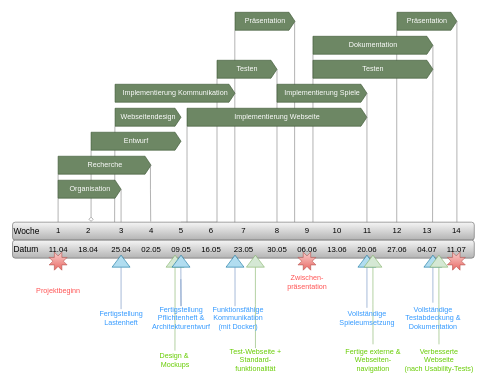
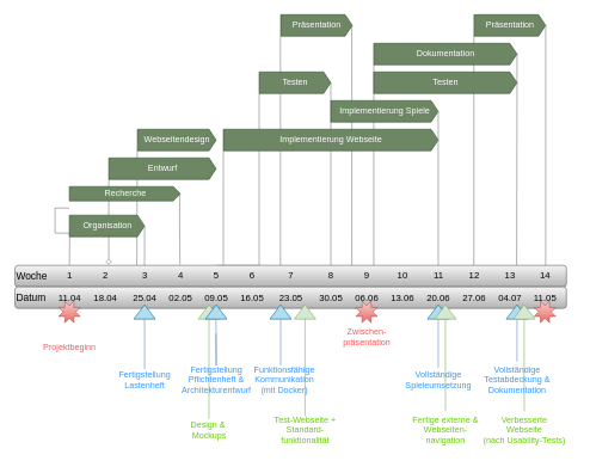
- <mxCell id="38" value="Implementierung Kommunikation" style="html=1;shadow=0;dashed=0;align=center;verticalAlign=middle;shape=mxgraph.arrows2.arrow;dy=0;dx=10;notch=0;fillColor=#6d8764;fontColor=#ffffff;strokeColor=#3A5431;" vertex="1" parent="1"><mxGeometry x="191" y="140" width="200" height="30" as="geometry" /></mxCell>
- <mxCell id="32" value="Recherche" style="html=1;shadow=0;dashed=0;align=center;verticalAlign=middle;shape=mxgraph.arrows2.arrow;dy=0;dx=10;notch=0;fillColor=#6d8764;fontColor=#ffffff;strokeColor=#3A5431;" vertex="1" parent="1"><mxGeometry x="96" y="260" width="155" height="30" as="geometry" /></mxCell>
+ <mxCell id="32" value="Recherche" style="html=1;shadow=0;dashed=0;align=center;verticalAlign=middle;shape=mxgraph.arrows2.arrow;dy=0;dx=10;notch=0;fillColor=#6d8764;fontColor=#ffffff;strokeColor=#3A5431;" vertex="1" parent="1"><mxGeometry x="96" y="260" width="155" height="20" as="geometry" /></mxCell>
- <mxCell id="50" value="&lt;div style=&quot;font-size: 13px;&quot;&gt;&lt;font style=&quot;font-size: 13px;&quot;&gt;14&lt;/font&gt;&lt;/div&gt;&lt;div style=&quot;font-size: 13px;&quot;&gt;&lt;font style=&quot;font-size: 13px;&quot;&gt;&lt;br&gt;&lt;/font&gt;&lt;/div&gt;&lt;div style=&quot;font-size: 13px;&quot;&gt;&lt;font style=&quot;font-size: 13px;&quot;&gt;&lt;font style=&quot;font-size: 13px;&quot;&gt;11.07&lt;/font&gt;&lt;font style=&quot;font-size: 13px;&quot;&gt;&lt;br&gt;&lt;/font&gt;&lt;/font&gt;&lt;/div&gt;" style="text;html=1;align=center;verticalAlign=middle;resizable=0;points=[];autosize=1;strokeColor=none;fillColor=none;" vertex="1" parent="1"><mxGeometry x="735" y="370" width="50" height="60" as="geometry" /></mxCell>
+ <mxCell id="50" value="&lt;div style=&quot;font-size: 13px;&quot;&gt;&lt;font style=&quot;font-size: 13px;&quot;&gt;14&lt;/font&gt;&lt;/div&gt;&lt;div style=&quot;font-size: 13px;&quot;&gt;&lt;font style=&quot;font-size: 13px;&quot;&gt;&lt;br&gt;&lt;/font&gt;&lt;/div&gt;&lt;div style=&quot;font-size: 13px;&quot;&gt;&lt;font style=&quot;font-size: 13px;&quot;&gt;&lt;font style=&quot;font-size: 13px;&quot;&gt;11.05&lt;/font&gt;&lt;font style=&quot;font-size: 13px;&quot;&gt;&lt;br&gt;&lt;/font&gt;&lt;/font&gt;&lt;/div&gt;" style="text;html=1;align=center;verticalAlign=middle;resizable=0;points=[];autosize=1;strokeColor=none;fillColor=none;" vertex="1" parent="1"><mxGeometry x="735" y="370" width="50" height="60" as="geometry" /></mxCell>
